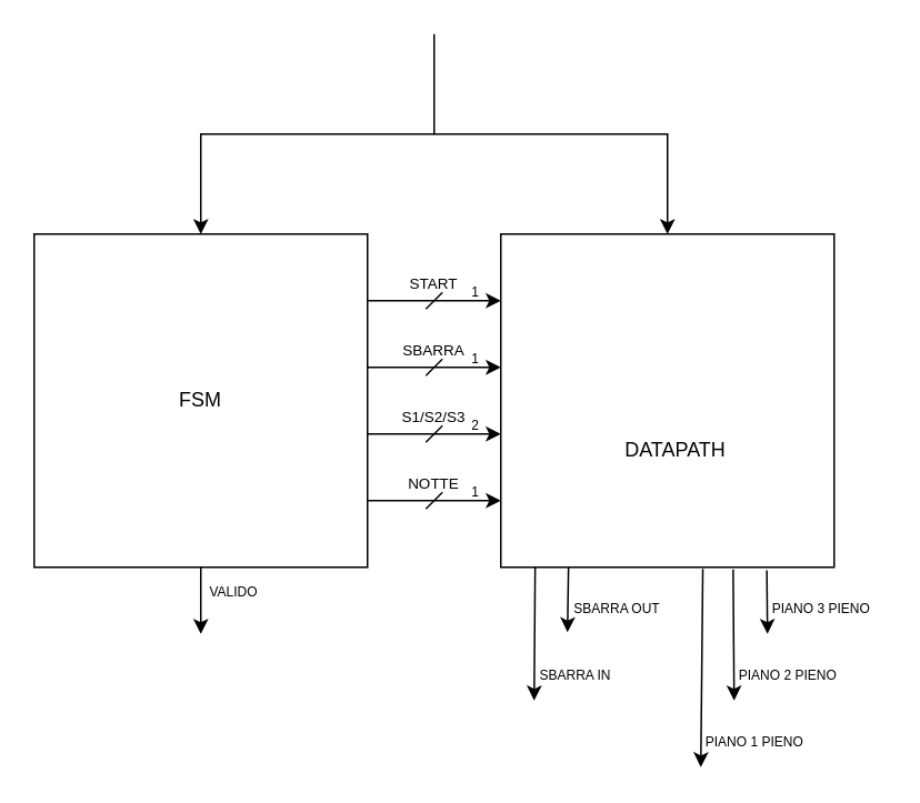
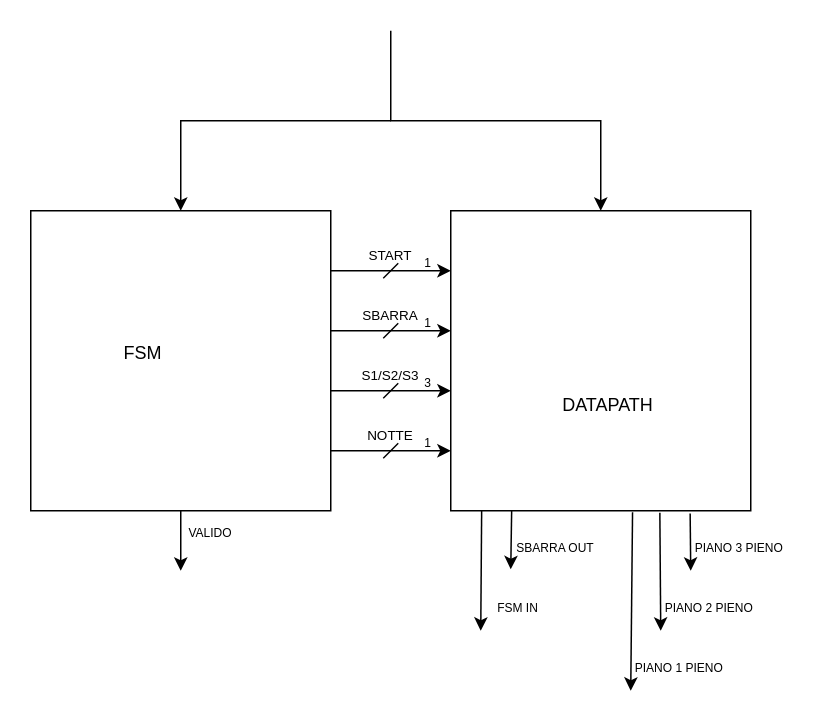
- <mxCell id="14" value="FSM" style="text;html=1;strokeColor=none;fillColor=none;align=center;verticalAlign=middle;whiteSpace=wrap;rounded=0;" vertex="1" parent="1"><mxGeometry x="90" y="225" width="60" height="30" as="geometry" /></mxCell>
+ <mxCell id="14" value="FSM" style="text;html=1;strokeColor=none;fillColor=none;align=center;verticalAlign=middle;whiteSpace=wrap;rounded=0;" vertex="1" parent="1"><mxGeometry x="65" y="220" width="60" height="30" as="geometry" /></mxCell>
- <mxCell id="22" value="2" style="text;html=1;strokeColor=none;fillColor=none;align=center;verticalAlign=middle;whiteSpace=wrap;rounded=0;fontSize=8;" vertex="1" parent="1"><mxGeometry x="255" y="240" width="60" height="30" as="geometry" /></mxCell>
+ <mxCell id="22" value="3" style="text;html=1;strokeColor=none;fillColor=none;align=center;verticalAlign=middle;whiteSpace=wrap;rounded=0;fontSize=8;" vertex="1" parent="1"><mxGeometry x="255" y="240" width="60" height="30" as="geometry" /></mxCell>
- <mxCell id="28" value="SBARRA IN" style="text;html=1;strokeColor=none;fillColor=none;align=center;verticalAlign=middle;whiteSpace=wrap;rounded=0;fontSize=8;" vertex="1" parent="1"><mxGeometry x="315" y="390" width="60" height="30" as="geometry" /></mxCell>
+ <mxCell id="28" value="FSM IN" style="text;html=1;strokeColor=none;fillColor=none;align=center;verticalAlign=middle;whiteSpace=wrap;rounded=0;fontSize=8;" vertex="1" parent="1"><mxGeometry x="315" y="390" width="60" height="30" as="geometry" /></mxCell>
